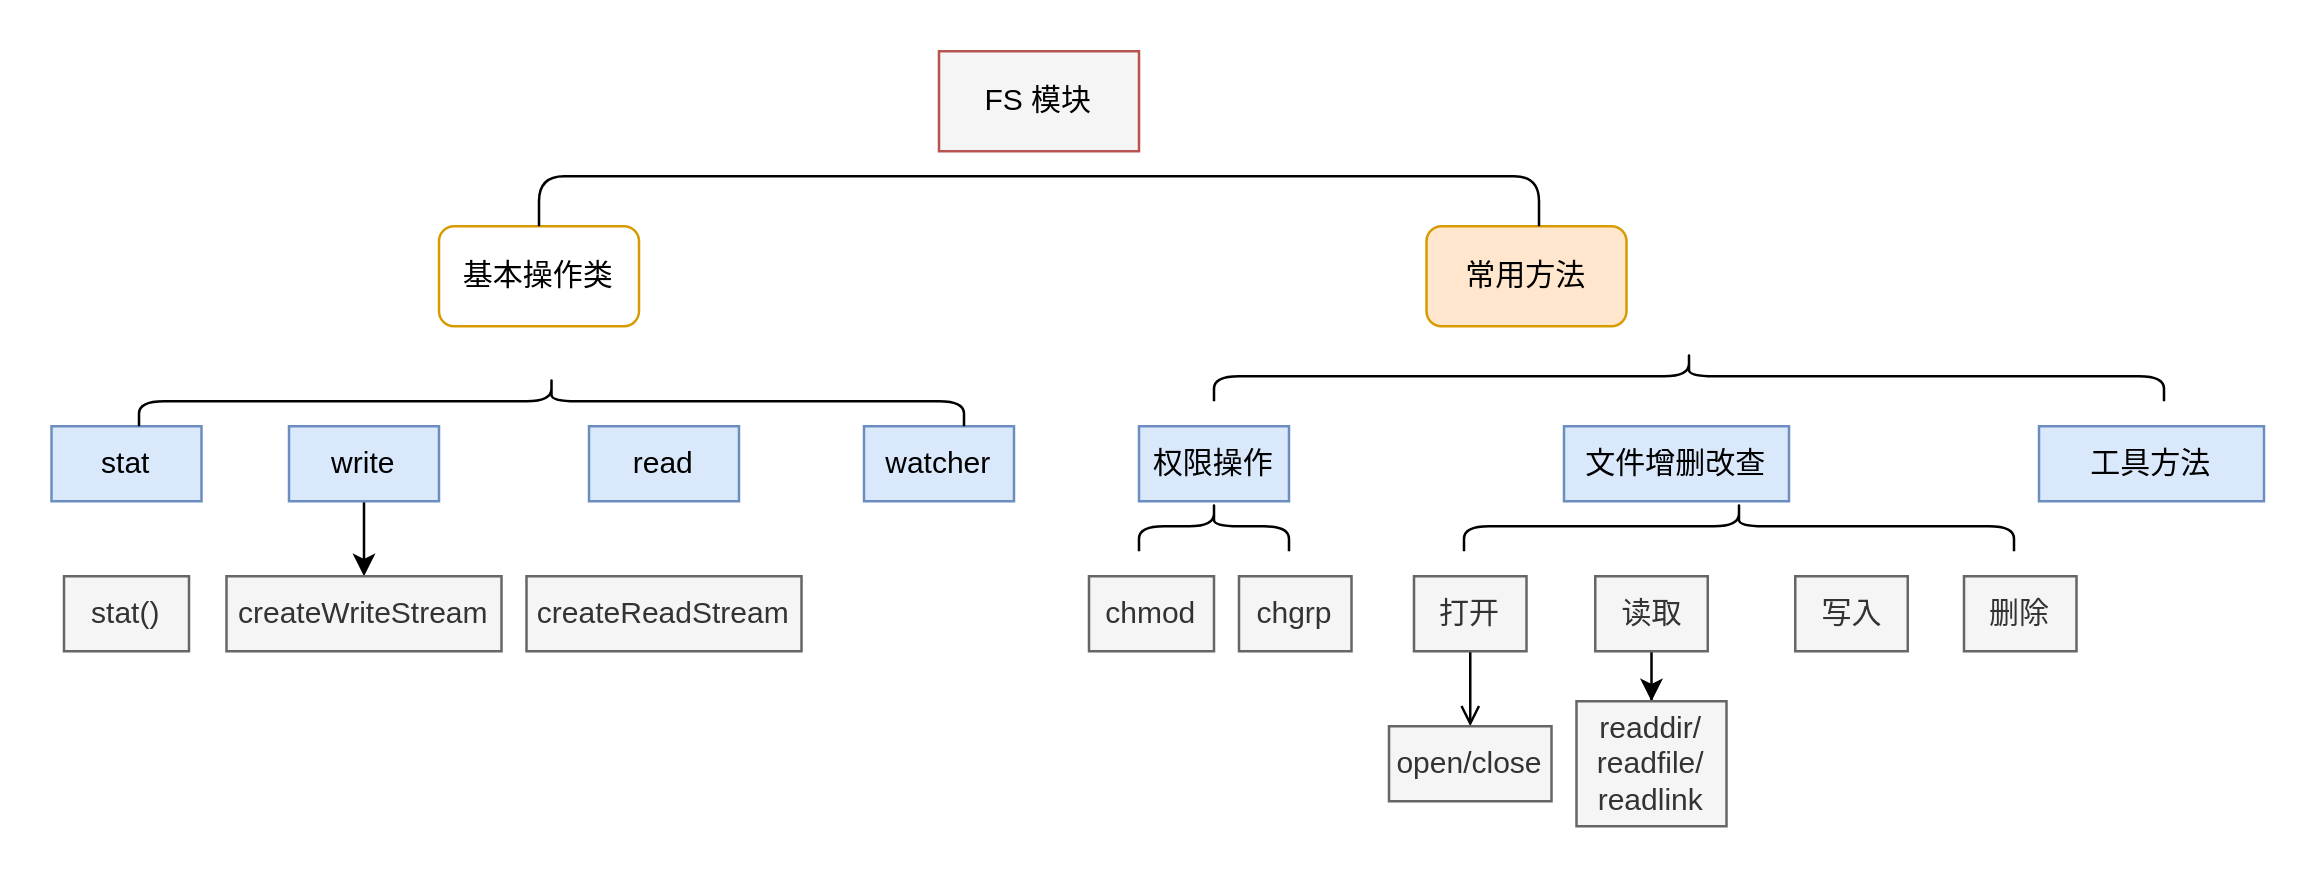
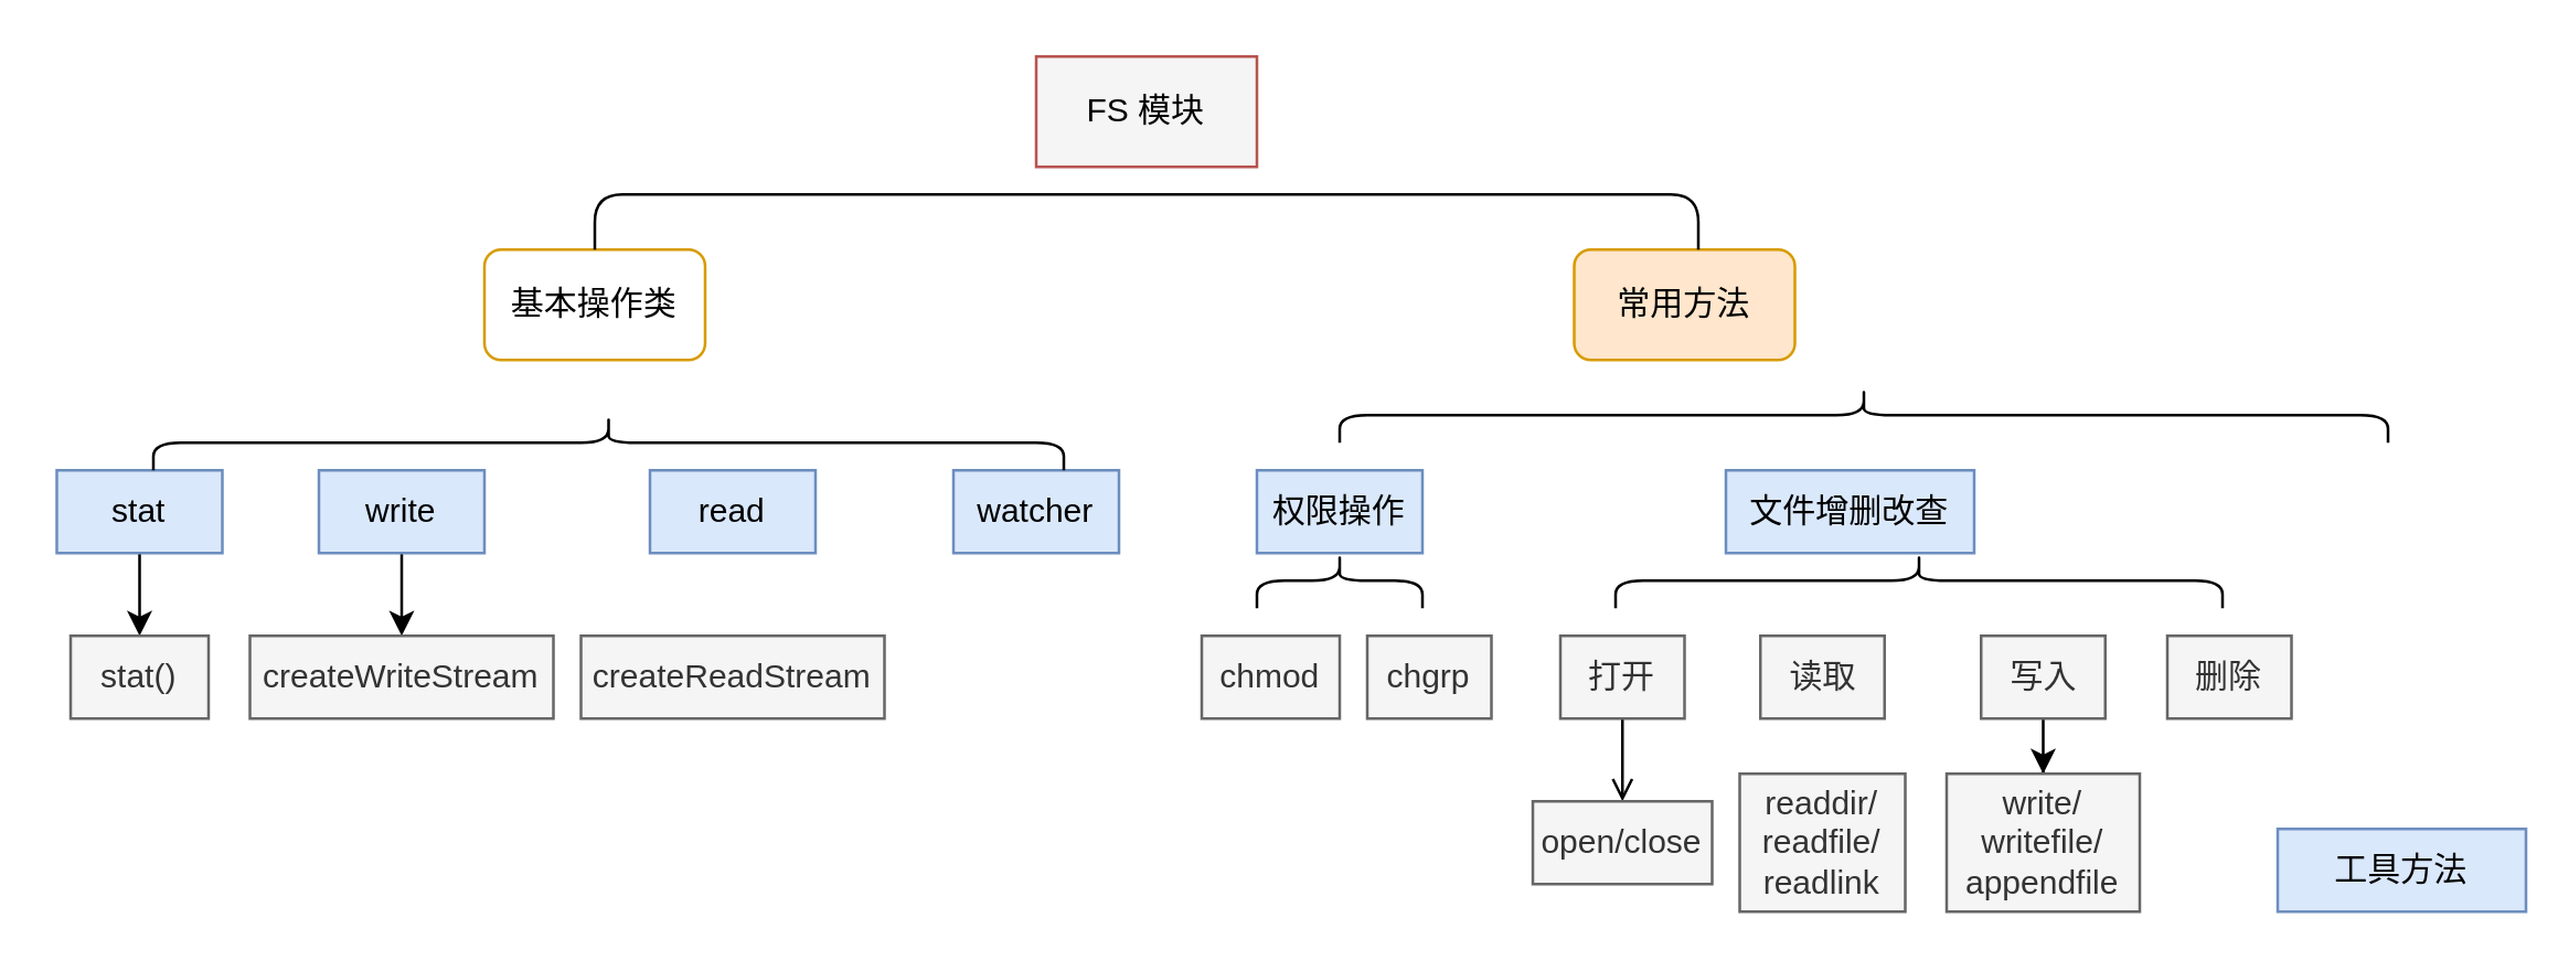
- <mxCell id="13" value="工具方法" style="text;html=1;strokeColor=#6c8ebf;fillColor=#dae8fc;align=center;verticalAlign=middle;whiteSpace=wrap;rounded=0;" vertex="1" parent="1"><mxGeometry x="815" y="170" width="90" height="30" as="geometry" /></mxCell>
+ <mxCell id="13" value="工具方法" style="text;html=1;strokeColor=#6c8ebf;fillColor=#dae8fc;align=center;verticalAlign=middle;whiteSpace=wrap;rounded=0;" vertex="1" parent="1"><mxGeometry x="825" y="300" width="90" height="30" as="geometry" /></mxCell>
+ <mxCell id="5" value="" style="edgeStyle=orthogonalEdgeStyle;rounded=0;orthogonalLoop=1;jettySize=auto;html=1;" edge="1" parent="1" source="6" target="14"><mxGeometry relative="1" as="geometry" /></mxCell>
- <mxCell id="21" value="" style="edgeStyle=orthogonalEdgeStyle;rounded=0;orthogonalLoop=1;jettySize=auto;html=1;" edge="1" parent="1" source="22" target="27"><mxGeometry relative="1" as="geometry" /></mxCell>
+ <mxCell id="23" value="" style="edgeStyle=orthogonalEdgeStyle;rounded=0;orthogonalLoop=1;jettySize=auto;html=1;" edge="1" parent="1" source="24" target="28"><mxGeometry relative="1" as="geometry" /></mxCell>
+ <mxCell id="28" value="write/&lt;br&gt;writefile/&lt;br&gt;appendfile" style="text;html=1;strokeColor=#666666;fillColor=#f5f5f5;align=center;verticalAlign=middle;whiteSpace=wrap;rounded=0;fontColor=#333333;" vertex="1" parent="1"><mxGeometry x="705" y="280" width="70" height="50" as="geometry" /></mxCell>
